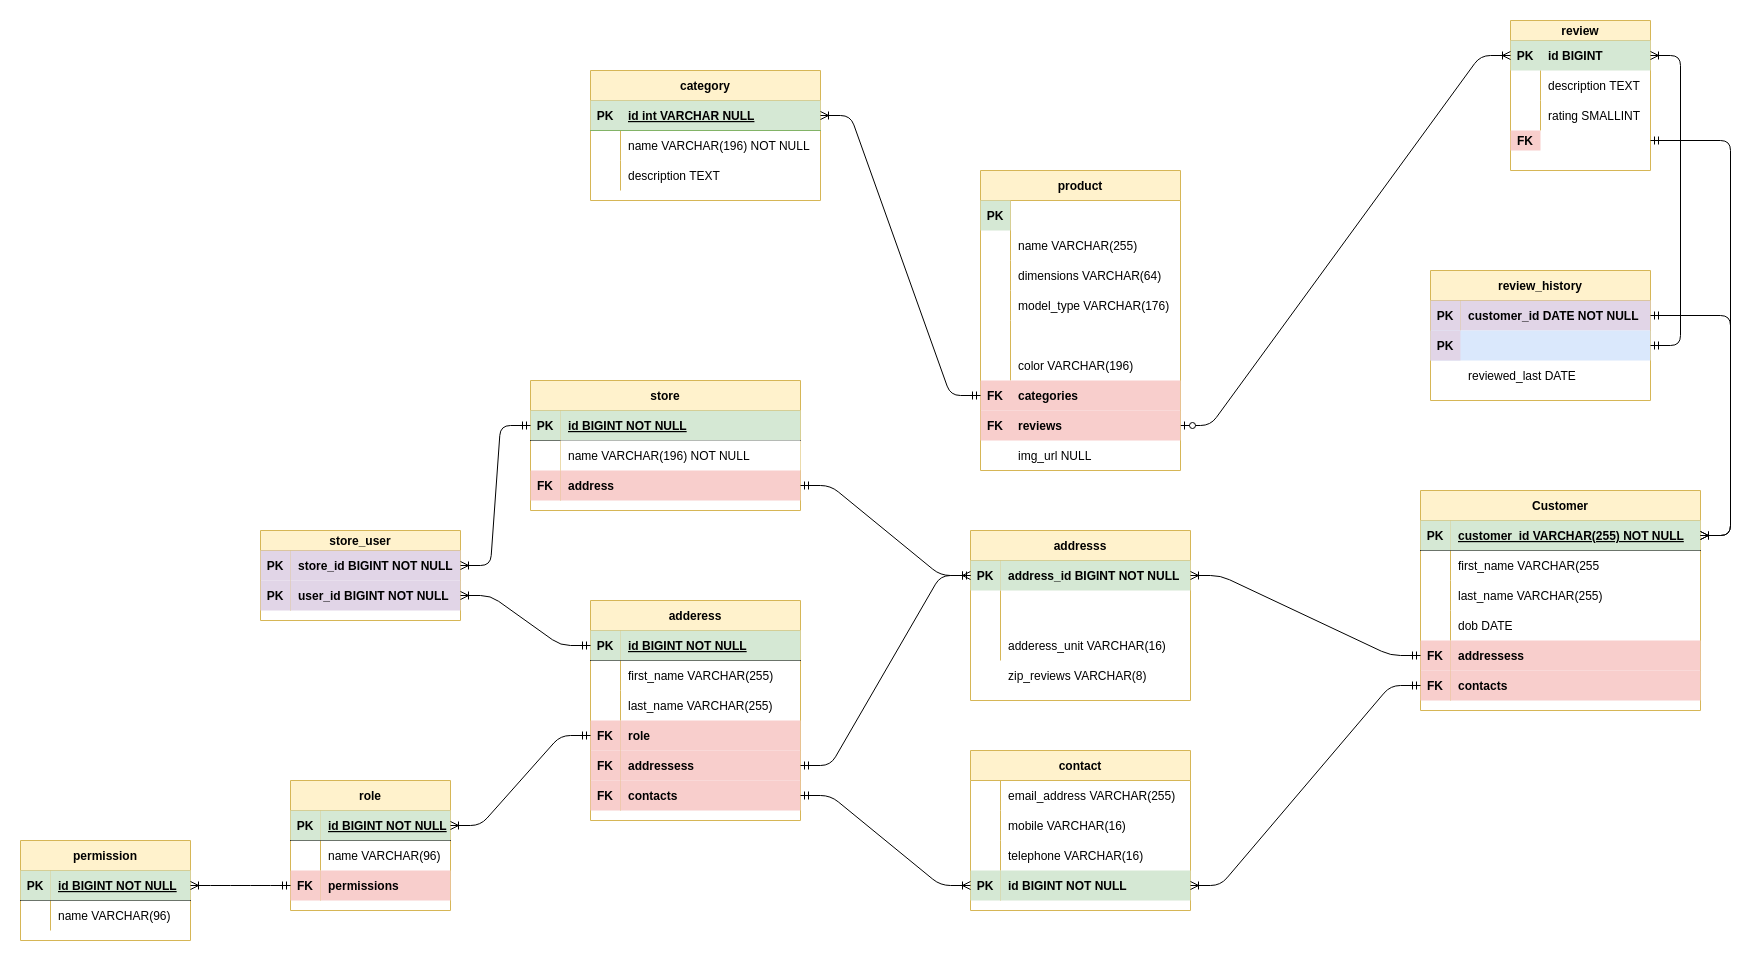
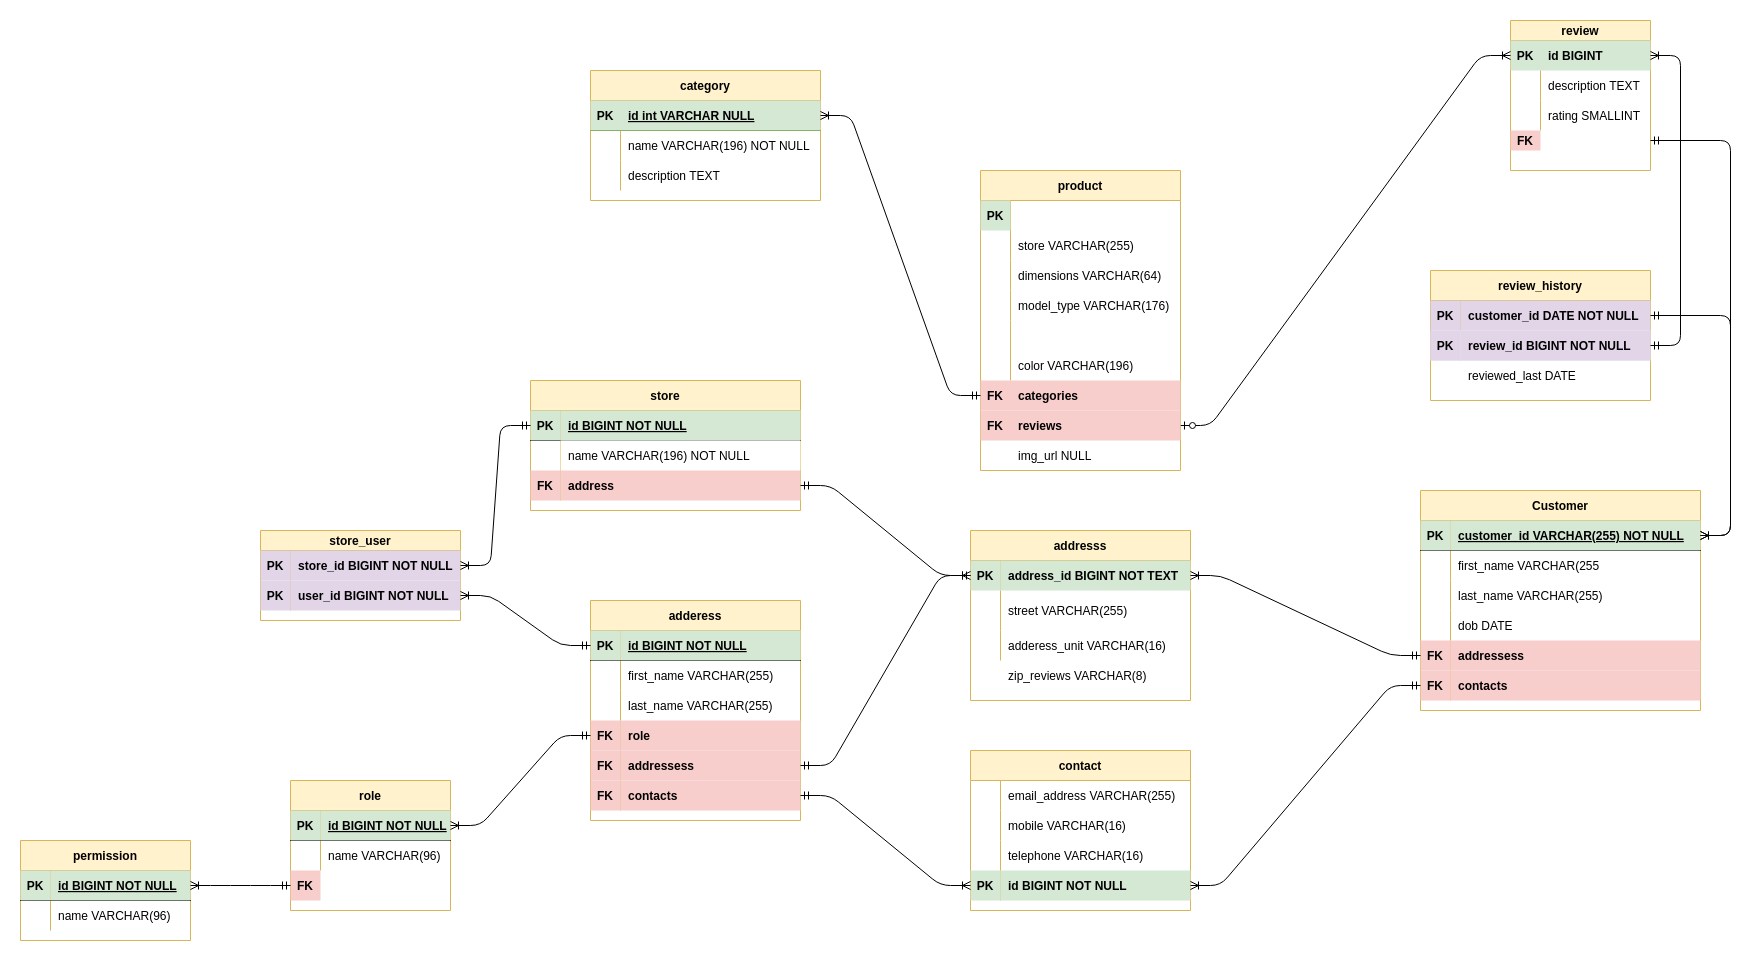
- <mxCell id="49" value="name VARCHAR(255)" style="shape=partialRectangle;overflow=hidden;connectable=0;fillColor=none;top=0;left=0;bottom=0;right=0;align=left;spacingLeft=6;" vertex="1" parent="47"><mxGeometry x="30" width="170" height="30" as="geometry" /></mxCell>
+ <mxCell id="49" value="store VARCHAR(255)" style="shape=partialRectangle;overflow=hidden;connectable=0;fillColor=none;top=0;left=0;bottom=0;right=0;align=left;spacingLeft=6;" vertex="1" parent="47"><mxGeometry x="30" width="170" height="30" as="geometry" /></mxCell>
+ <mxCell id="160" value="review_id BIGINT NOT NULL" style="shape=partialRectangle;overflow=hidden;connectable=0;fillColor=#e1d5e7;top=0;left=0;bottom=0;right=0;align=left;spacingLeft=6;fontStyle=1;strokeColor=#9673a6;" vertex="1" parent="158"><mxGeometry x="30" width="190" height="30" as="geometry" /></mxCell>
- <mxCell id="24" value="address_id BIGINT NOT NULL" style="shape=partialRectangle;overflow=hidden;connectable=0;fillColor=#d5e8d4;top=0;left=0;bottom=0;right=0;align=left;spacingLeft=6;fontStyle=1;strokeColor=#82b366;" vertex="1" parent="22"><mxGeometry x="30" width="190" height="30" as="geometry" /></mxCell>
+ <mxCell id="24" value="address_id BIGINT NOT TEXT" style="shape=partialRectangle;overflow=hidden;connectable=0;fillColor=#d5e8d4;top=0;left=0;bottom=0;right=0;align=left;spacingLeft=6;fontStyle=1;strokeColor=#82b366;" vertex="1" parent="22"><mxGeometry x="30" width="190" height="30" as="geometry" /></mxCell>
+ <mxCell id="27" value="street VARCHAR(255)" style="shape=partialRectangle;overflow=hidden;connectable=0;fillColor=none;top=0;left=0;bottom=0;right=0;align=left;spacingLeft=6;" vertex="1" parent="25"><mxGeometry x="30" width="190" height="40" as="geometry" /></mxCell>
- <mxCell id="107" value="permissions" style="shape=partialRectangle;overflow=hidden;connectable=0;fillColor=#f8cecc;top=0;left=0;bottom=0;right=0;align=left;spacingLeft=6;strokeColor=#b85450;fontStyle=1" vertex="1" parent="105"><mxGeometry x="30" width="130" height="30" as="geometry" /></mxCell>
